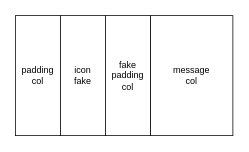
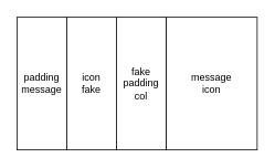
- <mxCell id="2" value="padding&lt;br&gt;col" style="rounded=0;whiteSpace=wrap;html=1;" vertex="1" parent="1"><mxGeometry x="20" y="20" width="60" height="160" as="geometry" /></mxCell>
+ <mxCell id="2" value="padding&lt;br&gt;message" style="rounded=0;whiteSpace=wrap;html=1;" vertex="1" parent="1"><mxGeometry x="20" y="20" width="60" height="160" as="geometry" /></mxCell>
- <mxCell id="4" value="message&lt;br&gt;col" style="rounded=0;whiteSpace=wrap;html=1;" vertex="1" parent="1"><mxGeometry x="200" y="20" width="110" height="160" as="geometry" /></mxCell>
+ <mxCell id="4" value="message&lt;br&gt;icon" style="rounded=0;whiteSpace=wrap;html=1;" vertex="1" parent="1"><mxGeometry x="200" y="20" width="110" height="160" as="geometry" /></mxCell>
